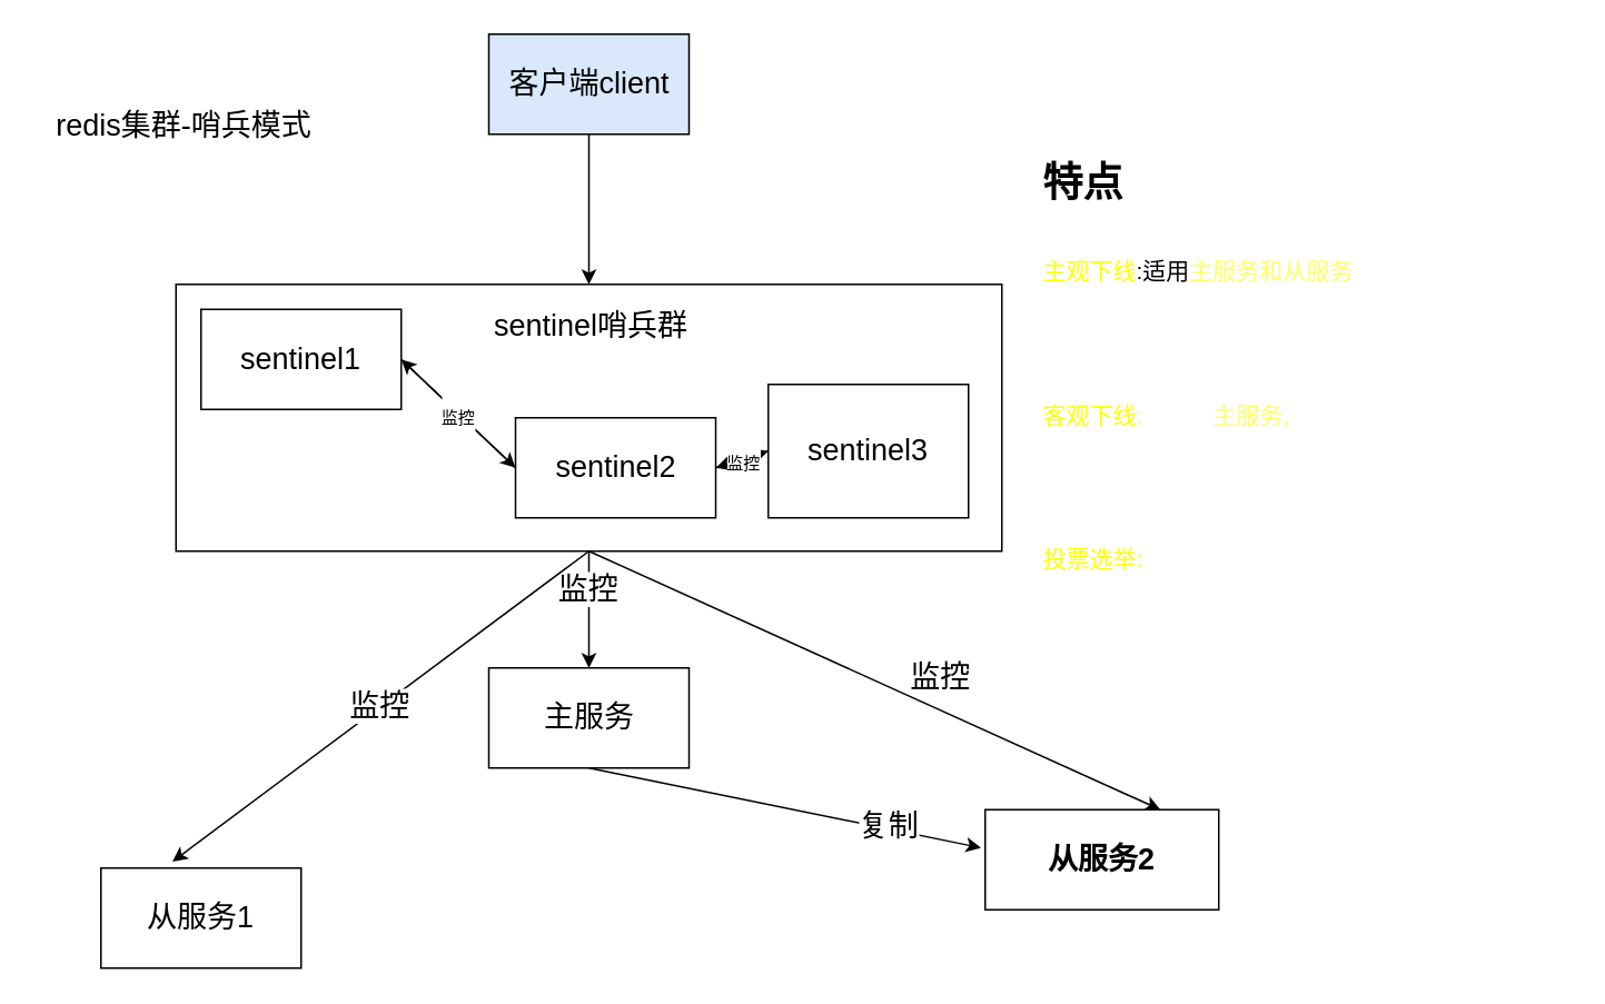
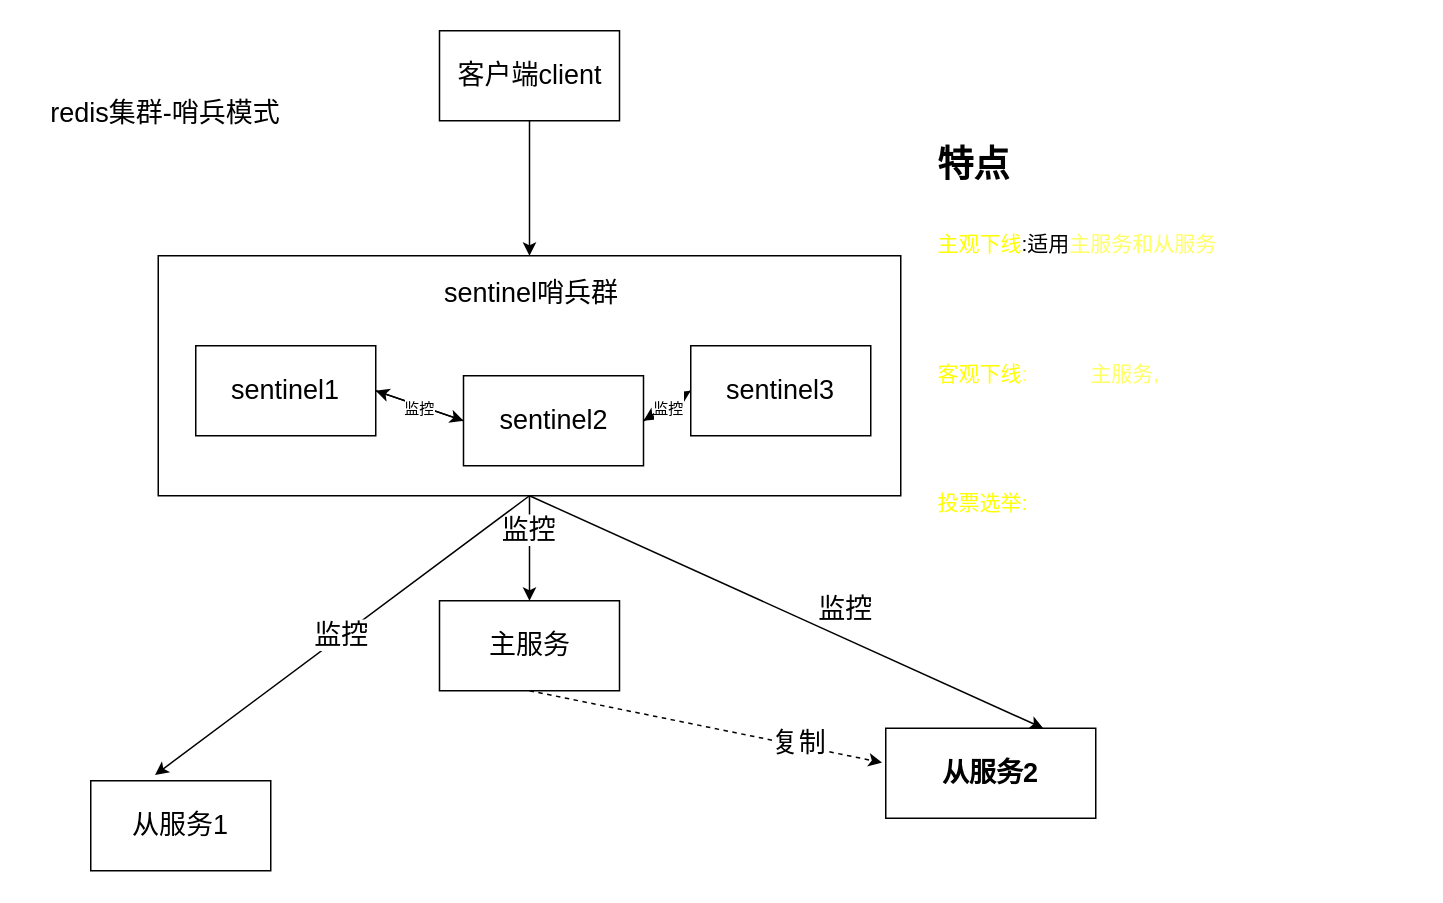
- <mxCell id="4" value="客户端client" style="rounded=0;whiteSpace=wrap;html=1;fontSize=18;fillColor=#dae8fc;" vertex="1" parent="1"><mxGeometry x="292.5" y="20" width="120" height="60" as="geometry" /></mxCell>
+ <mxCell id="4" value="客户端client" style="rounded=0;whiteSpace=wrap;html=1;fontSize=18;" vertex="1" parent="1"><mxGeometry x="292.5" y="20" width="120" height="60" as="geometry" /></mxCell>
- <mxCell id="12" value="&lt;span&gt;sentinel1&lt;/span&gt;" style="rounded=0;whiteSpace=wrap;html=1;fontSize=18;" vertex="1" parent="1"><mxGeometry x="120" y="185" width="120" height="60" as="geometry" /></mxCell>
+ <mxCell id="12" value="&lt;span&gt;sentinel1&lt;/span&gt;" style="rounded=0;whiteSpace=wrap;html=1;fontSize=18;" vertex="1" parent="1"><mxGeometry x="130" y="230" width="120" height="60" as="geometry" /></mxCell>
- <mxCell id="14" value="&lt;span&gt;sentinel3&lt;/span&gt;" style="rounded=0;whiteSpace=wrap;html=1;fontSize=18;" vertex="1" parent="1"><mxGeometry x="460" y="230" width="120" height="80" as="geometry" /></mxCell>
+ <mxCell id="14" value="&lt;span&gt;sentinel3&lt;/span&gt;" style="rounded=0;whiteSpace=wrap;html=1;fontSize=18;" vertex="1" parent="1"><mxGeometry x="460" y="230" width="120" height="60" as="geometry" /></mxCell>
- <mxCell id="19" style="edgeStyle=none;html=1;exitX=0.5;exitY=1;exitDx=0;exitDy=0;entryX=-0.018;entryY=0.381;entryDx=0;entryDy=0;entryPerimeter=0;fontSize=18;" edge="1" parent="1" source="21" target="23"><mxGeometry relative="1" as="geometry" /></mxCell>
+ <mxCell id="19" style="edgeStyle=none;html=1;exitX=0.5;exitY=1;exitDx=0;exitDy=0;entryX=-0.018;entryY=0.381;entryDx=0;entryDy=0;entryPerimeter=0;fontSize=18;dashed=1;" edge="1" parent="1" source="21" target="23"><mxGeometry relative="1" as="geometry" /></mxCell>
